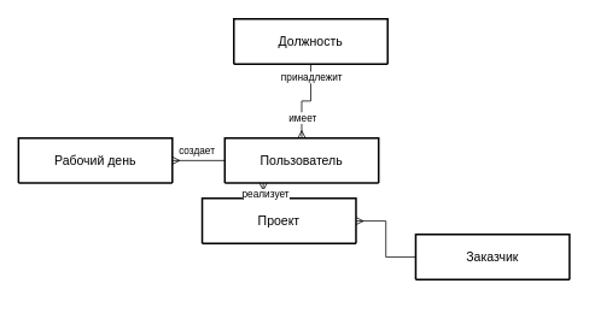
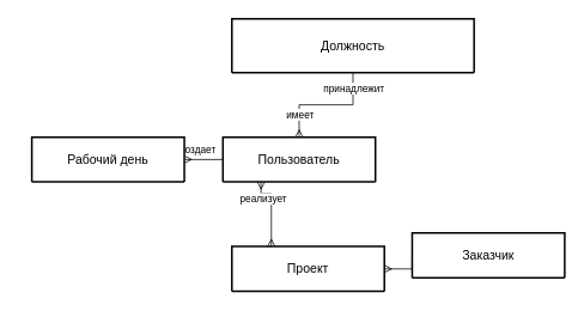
- <mxCell id="13" value="Должность" style="swimlane;childLayout=stackLayout;horizontal=1;startSize=120;horizontalStack=0;rounded=1;fontSize=14;fontStyle=0;strokeWidth=2;resizeParent=0;resizeLast=1;shadow=0;dashed=0;align=center;arcSize=4;whiteSpace=wrap;html=1;" parent="1" vertex="1"><mxGeometry x="258" y="20" width="170" height="50" as="geometry" /></mxCell>
+ <mxCell id="13" value="Должность" style="swimlane;childLayout=stackLayout;horizontal=1;startSize=120;horizontalStack=0;rounded=1;fontSize=14;fontStyle=0;strokeWidth=2;resizeParent=0;resizeLast=1;shadow=0;dashed=0;align=center;arcSize=4;whiteSpace=wrap;html=1;" parent="1" vertex="1"><mxGeometry x="258" y="20" width="270" height="60" as="geometry" /></mxCell>
- <mxCell id="14" value="Рабочий день" style="swimlane;childLayout=stackLayout;horizontal=1;startSize=120;horizontalStack=0;rounded=1;fontSize=14;fontStyle=0;strokeWidth=2;resizeParent=0;resizeLast=1;shadow=0;dashed=0;align=center;arcSize=4;whiteSpace=wrap;html=1;" parent="1" vertex="1"><mxGeometry x="20" y="152" width="170" height="50" as="geometry" /></mxCell>
+ <mxCell id="14" value="Рабочий день" style="swimlane;childLayout=stackLayout;horizontal=1;startSize=120;horizontalStack=0;rounded=1;fontSize=14;fontStyle=0;strokeWidth=2;resizeParent=0;resizeLast=1;shadow=0;dashed=0;align=center;arcSize=4;whiteSpace=wrap;html=1;" parent="1" vertex="1"><mxGeometry x="35" y="152" width="170" height="50" as="geometry" /></mxCell>
- <mxCell id="3" value="Проект" style="swimlane;childLayout=stackLayout;horizontal=1;startSize=120;horizontalStack=0;rounded=1;fontSize=14;fontStyle=0;strokeWidth=2;resizeParent=0;resizeLast=1;shadow=0;dashed=0;align=center;arcSize=4;whiteSpace=wrap;html=1;" parent="1" vertex="1"><mxGeometry x="223" y="219" width="170" height="50" as="geometry" /></mxCell>
+ <mxCell id="3" value="Проект" style="swimlane;childLayout=stackLayout;horizontal=1;startSize=120;horizontalStack=0;rounded=1;fontSize=14;fontStyle=0;strokeWidth=2;resizeParent=0;resizeLast=1;shadow=0;dashed=0;align=center;arcSize=4;whiteSpace=wrap;html=1;" parent="1" vertex="1"><mxGeometry x="258" y="274" width="170" height="50" as="geometry" /></mxCell>
